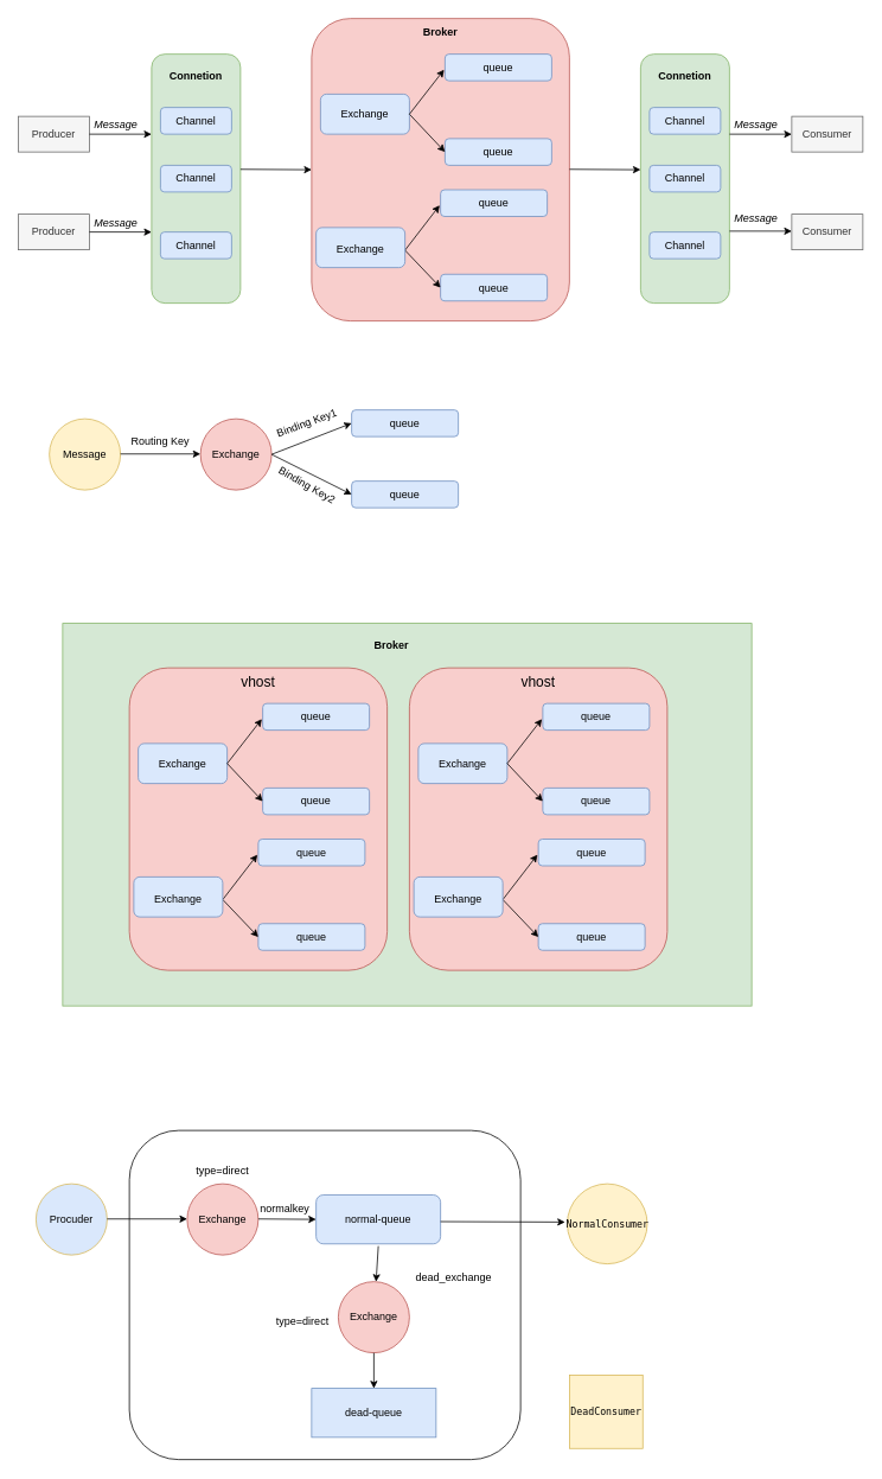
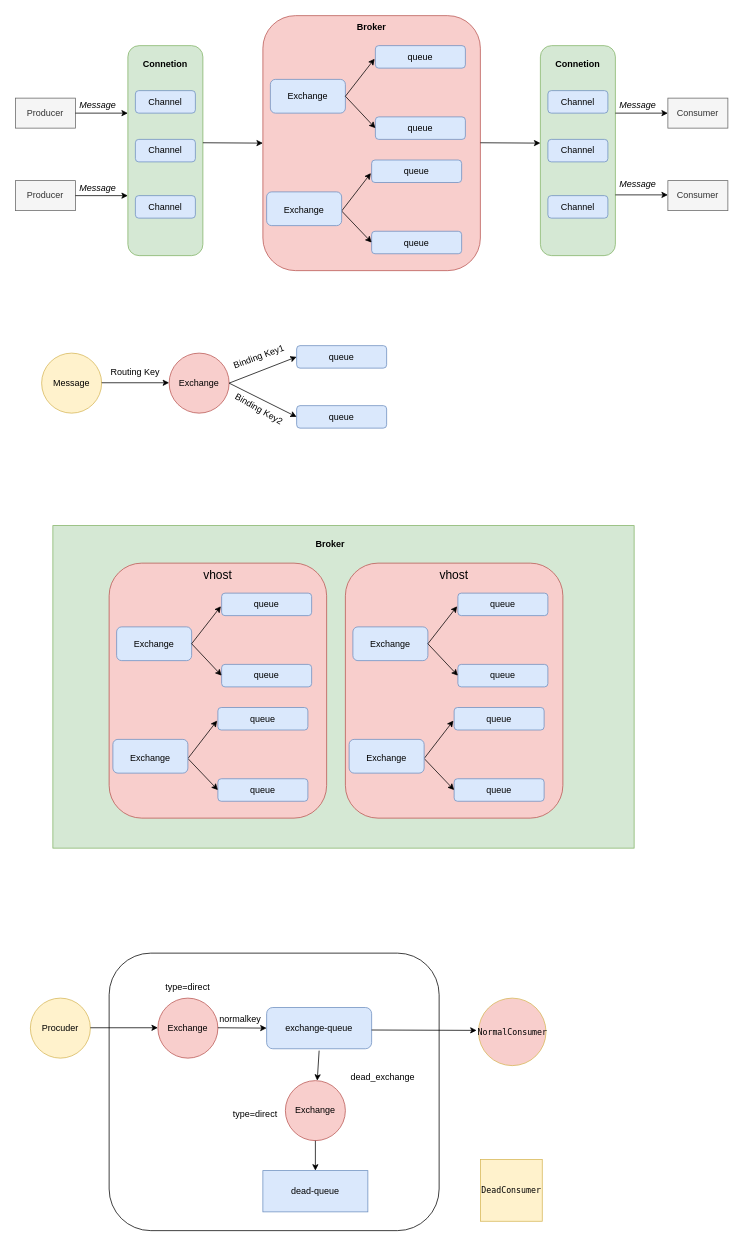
- <mxCell id="87" value="&lt;div&gt;Procuder&lt;/div&gt;" style="ellipse;whiteSpace=wrap;html=1;aspect=fixed;fillColor=#dae8fc;strokeColor=#d6b656;" vertex="1" parent="1"><mxGeometry x="40" y="1330" width="80" height="80" as="geometry" /></mxCell>
+ <mxCell id="87" value="&lt;div&gt;Procuder&lt;/div&gt;" style="ellipse;whiteSpace=wrap;html=1;aspect=fixed;fillColor=#fff2cc;strokeColor=#d6b656;" vertex="1" parent="1"><mxGeometry x="40" y="1330" width="80" height="80" as="geometry" /></mxCell>
- <mxCell id="90" value="normal-queue" style="rounded=1;whiteSpace=wrap;html=1;fillColor=#dae8fc;strokeColor=#6c8ebf;" vertex="1" parent="1"><mxGeometry x="355" y="1342.5" width="140" height="55" as="geometry" /></mxCell>
+ <mxCell id="90" value="exchange-queue" style="rounded=1;whiteSpace=wrap;html=1;fillColor=#dae8fc;strokeColor=#6c8ebf;" vertex="1" parent="1"><mxGeometry x="355" y="1342.5" width="140" height="55" as="geometry" /></mxCell>
- <mxCell id="102" value="&lt;div style=&quot;line-height: 100%;&quot;&gt;&lt;pre style=&quot;font-family: &amp;quot;JetBrains Mono&amp;quot;, monospace; line-height: 100%;&quot;&gt;&lt;font style=&quot;font-size: 11px;&quot;&gt;NormalConsumer&lt;/font&gt;&lt;/pre&gt;&lt;/div&gt;" style="ellipse;whiteSpace=wrap;html=1;aspect=fixed;fillColor=#fff2cc;strokeColor=#d6b656;labelBackgroundColor=none;" vertex="1" parent="1"><mxGeometry x="637.5" y="1330" width="90" height="90" as="geometry" /></mxCell>
+ <mxCell id="102" value="&lt;div style=&quot;line-height: 100%;&quot;&gt;&lt;pre style=&quot;font-family: &amp;quot;JetBrains Mono&amp;quot;, monospace; line-height: 100%;&quot;&gt;&lt;font style=&quot;font-size: 11px;&quot;&gt;NormalConsumer&lt;/font&gt;&lt;/pre&gt;&lt;/div&gt;" style="ellipse;whiteSpace=wrap;html=1;aspect=fixed;fillColor=#f8cecc;strokeColor=#d6b656;labelBackgroundColor=none;" vertex="1" parent="1"><mxGeometry x="637.5" y="1330" width="90" height="90" as="geometry" /></mxCell>
